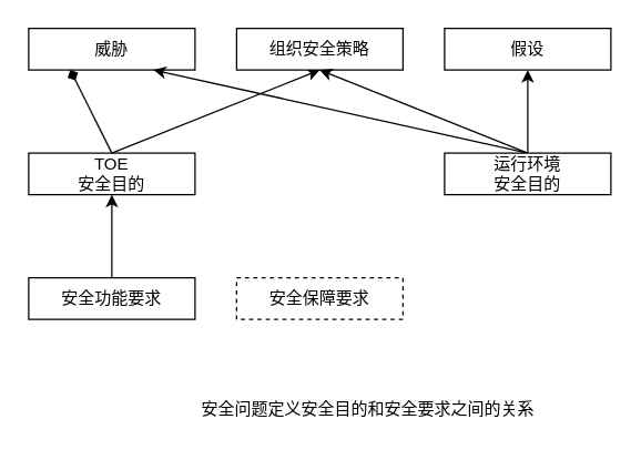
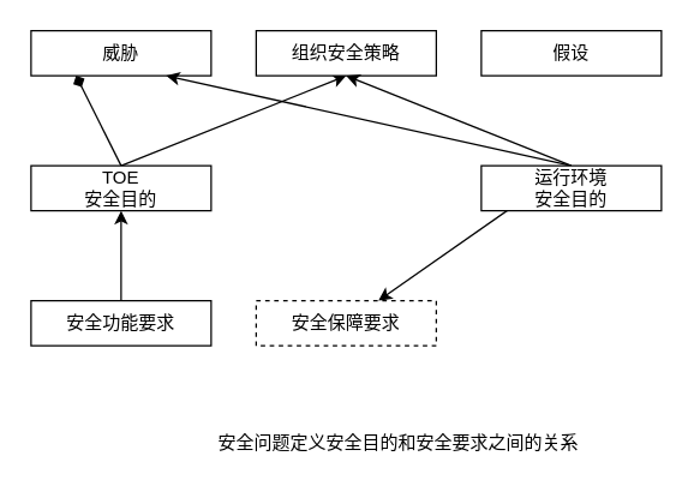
- <mxCell id="9" style="edgeStyle=none;html=1;exitX=0.5;exitY=0;exitDx=0;exitDy=0;entryX=0.5;entryY=1;entryDx=0;entryDy=0;" edge="1" parent="1" source="11" target="7"><mxGeometry relative="1" as="geometry" /></mxCell>
+ <mxCell id="9" style="edgeStyle=none;html=1;exitX=0.5;exitY=0;exitDx=0;exitDy=0;" edge="1" parent="1" source="11" target="15"><mxGeometry relative="1" as="geometry" /></mxCell>
